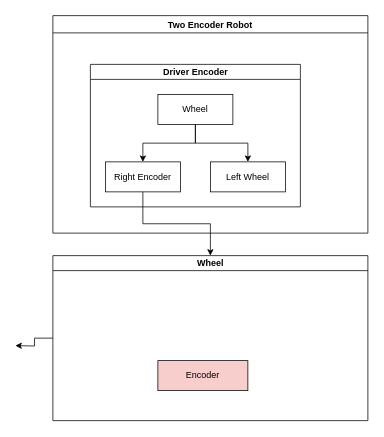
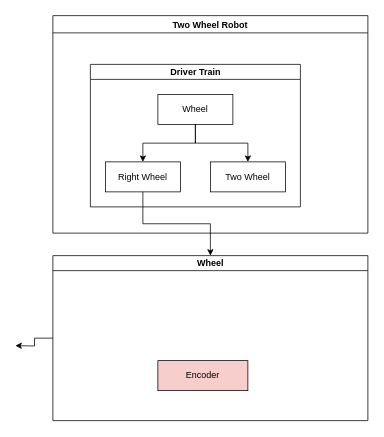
- <mxCell id="2" value="Two Encoder Robot" style="swimlane;" vertex="1" parent="1"><mxGeometry x="70" y="20" width="420" height="290" as="geometry" /></mxCell>
+ <mxCell id="2" value="Two Wheel Robot" style="swimlane;" vertex="1" parent="1"><mxGeometry x="70" y="20" width="420" height="290" as="geometry" /></mxCell>
- <mxCell id="3" value="Driver Encoder" style="swimlane;html=1;startSize=20;horizontal=1;childLayout=treeLayout;horizontalTree=0;resizable=0;containerType=tree;" vertex="1" parent="2"><mxGeometry x="50" y="65" width="280" height="190" as="geometry" /></mxCell>
+ <mxCell id="3" value="Driver Train" style="swimlane;html=1;startSize=20;horizontal=1;childLayout=treeLayout;horizontalTree=0;resizable=0;containerType=tree;" vertex="1" parent="2"><mxGeometry x="50" y="65" width="280" height="190" as="geometry" /></mxCell>
- <mxCell id="5" value="Right Encoder" style="whiteSpace=wrap;html=1;" vertex="1" parent="3"><mxGeometry x="20" y="130" width="100" height="40" as="geometry" /></mxCell>
+ <mxCell id="5" value="Right Wheel" style="whiteSpace=wrap;html=1;" vertex="1" parent="3"><mxGeometry x="20" y="130" width="100" height="40" as="geometry" /></mxCell>
- <mxCell id="7" value="Left Wheel" style="whiteSpace=wrap;html=1;" vertex="1" parent="3"><mxGeometry x="160" y="130" width="100" height="40" as="geometry" /></mxCell>
+ <mxCell id="7" value="Two Wheel" style="whiteSpace=wrap;html=1;" vertex="1" parent="3"><mxGeometry x="160" y="130" width="100" height="40" as="geometry" /></mxCell>
